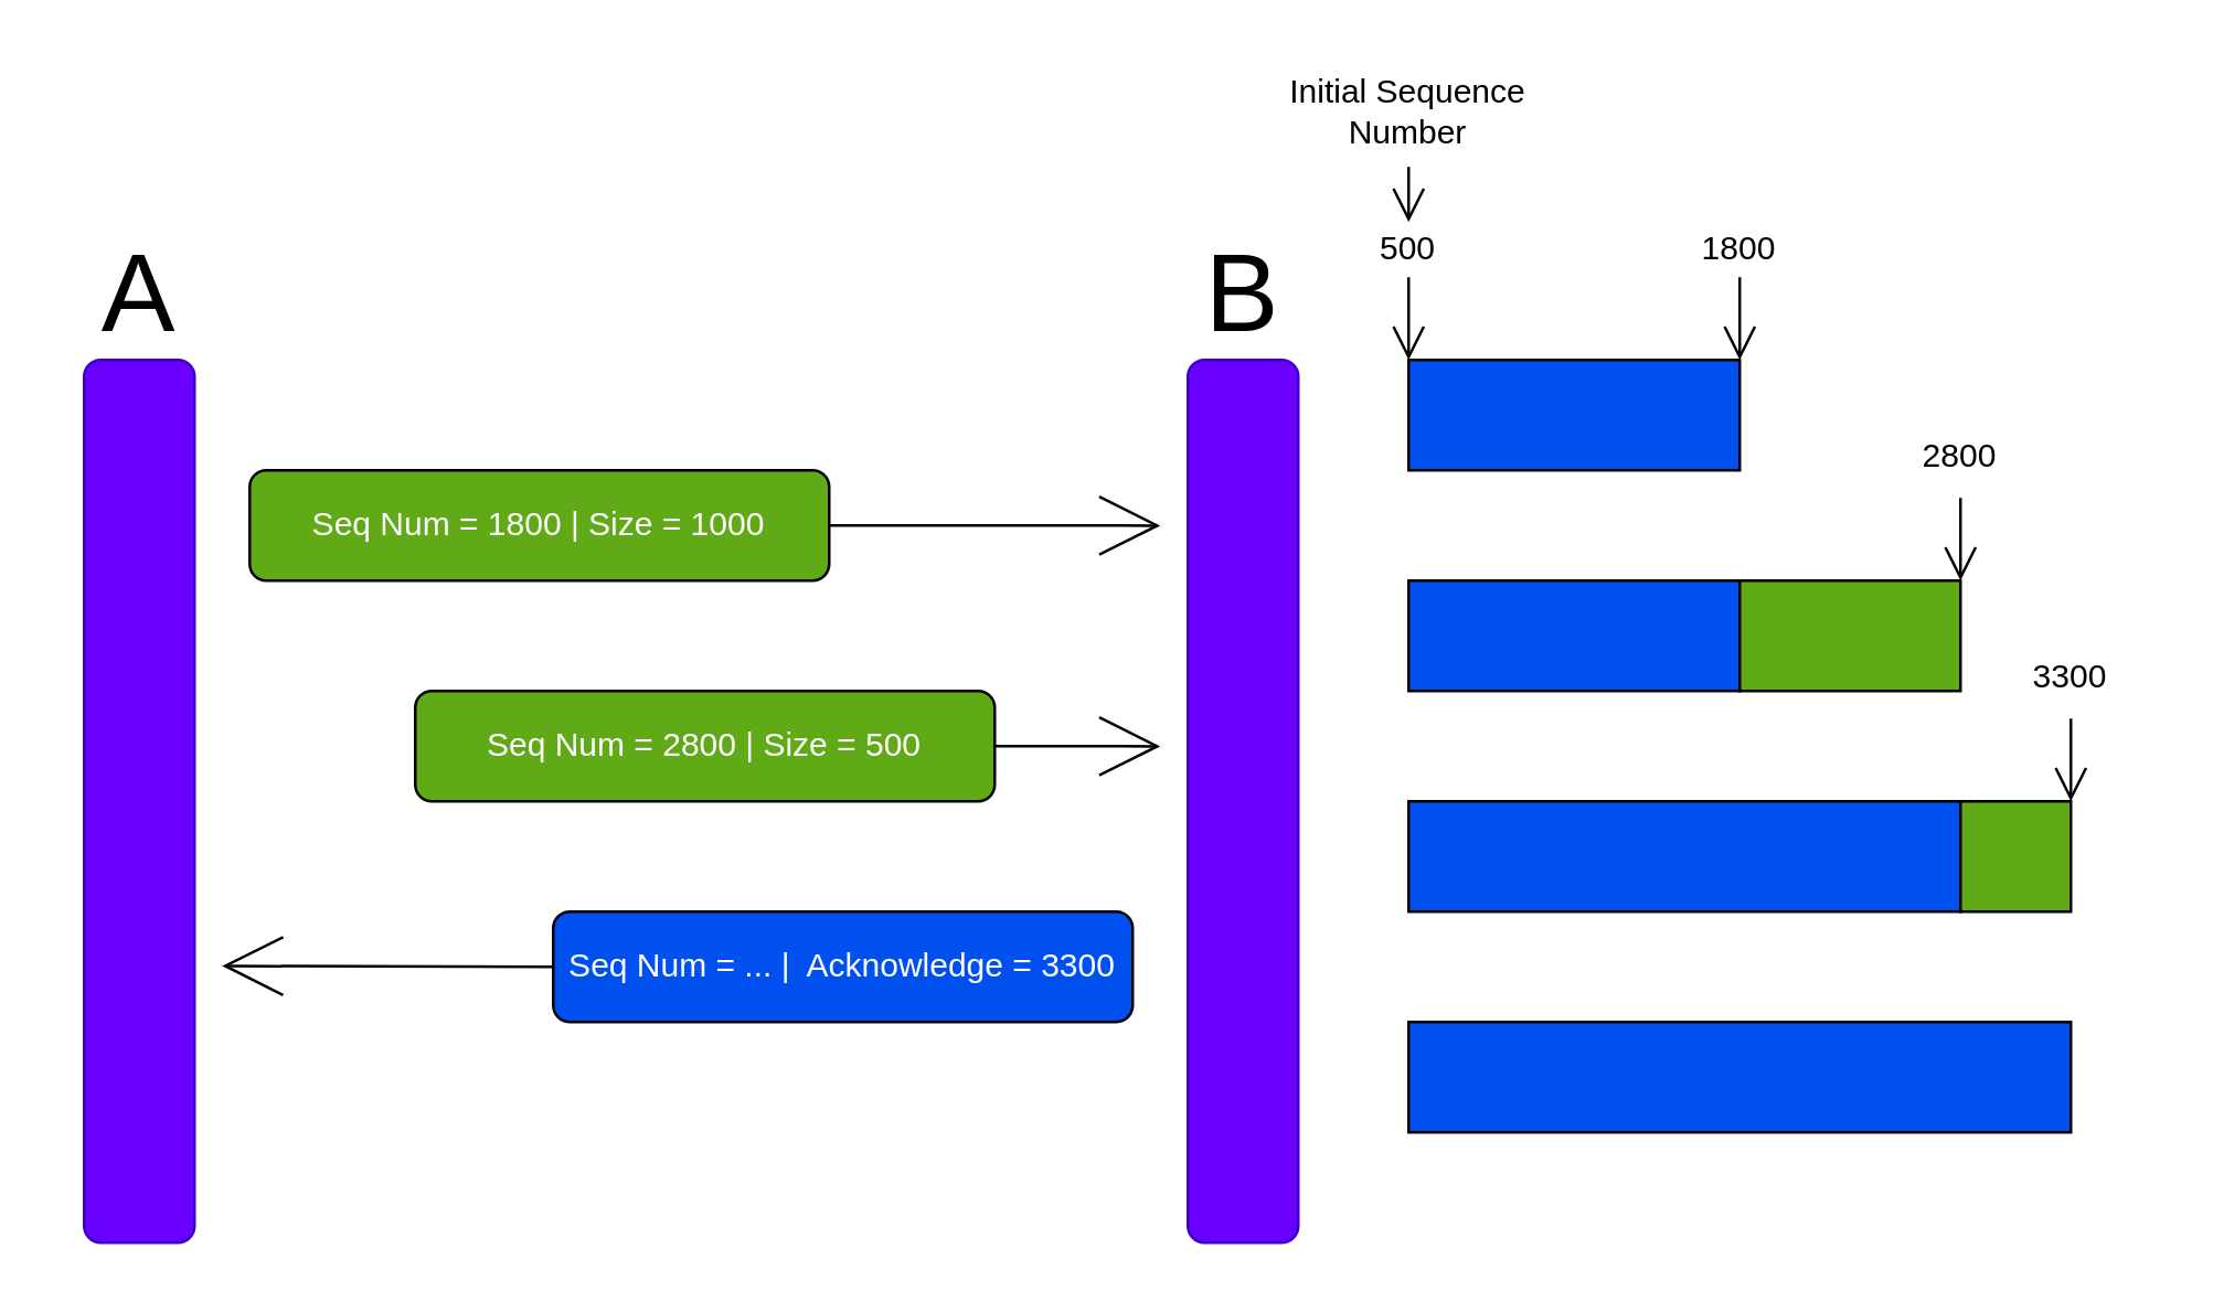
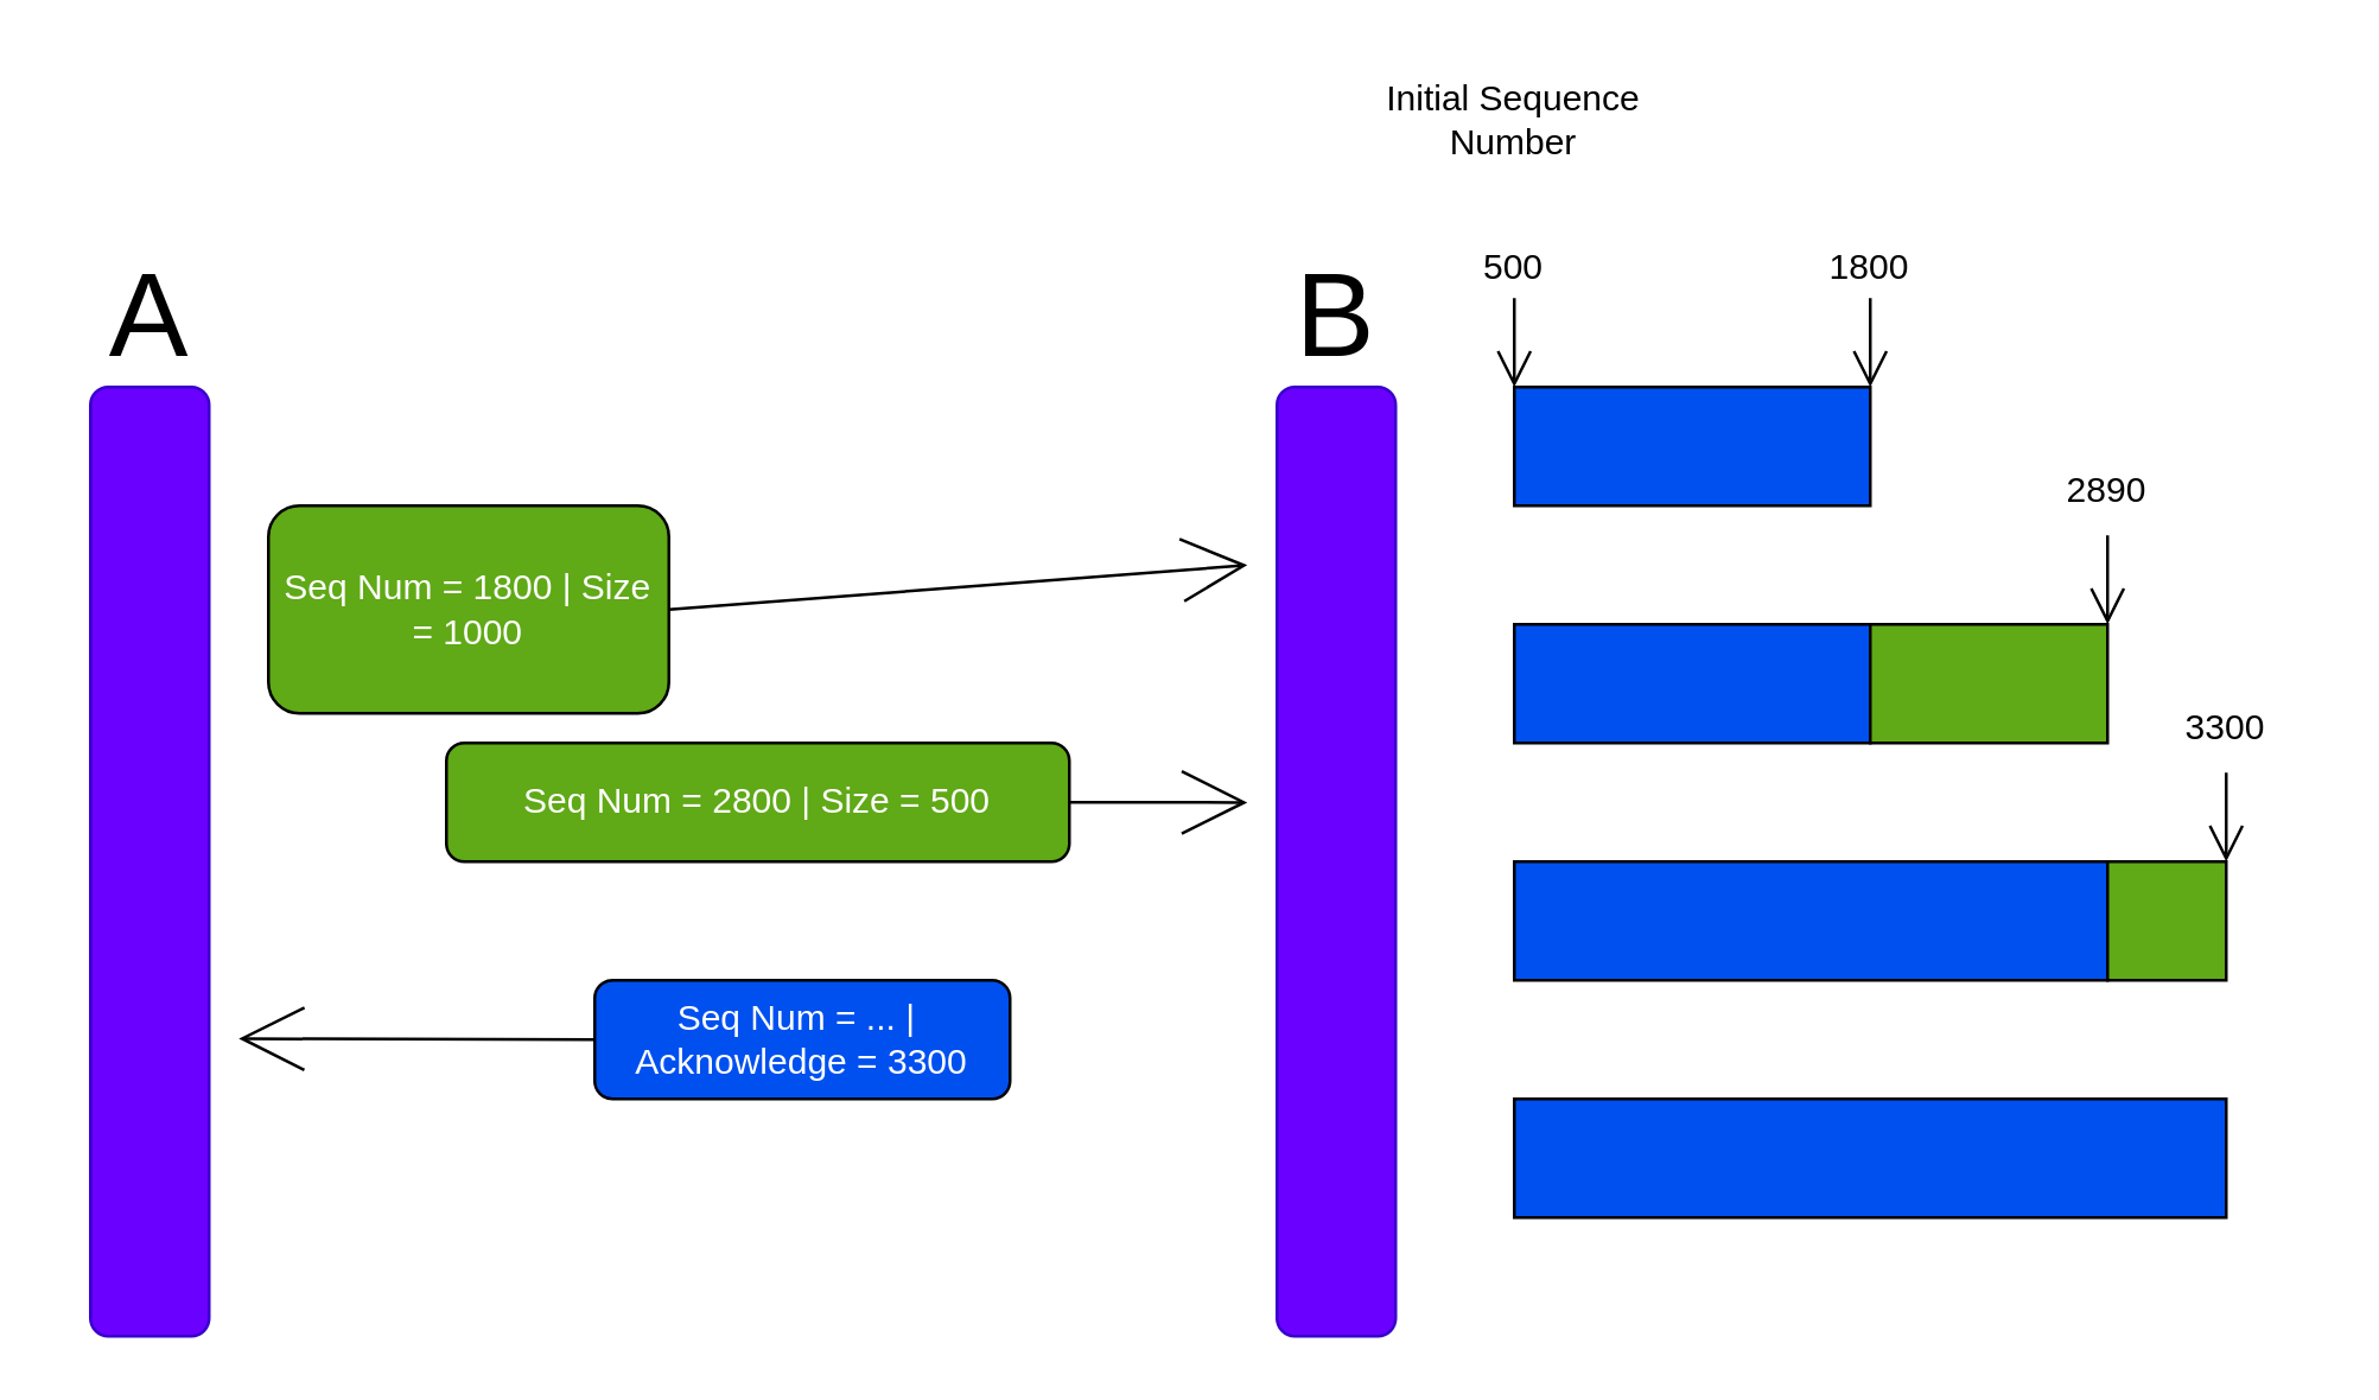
- <mxCell id="26" style="edgeStyle=none;html=1;exitX=0.5;exitY=1;exitDx=0;exitDy=0;entryX=0.5;entryY=0;entryDx=0;entryDy=0;fontSize=12;endArrow=open;endFill=0;endSize=10;" edge="1" parent="1" source="27" target="25"><mxGeometry relative="1" as="geometry" /></mxCell>
- <mxCell id="13" value="2800" style="text;html=1;strokeColor=none;fillColor=none;align=center;verticalAlign=middle;whiteSpace=wrap;rounded=0;fontSize=12;" vertex="1" parent="1"><mxGeometry x="680" y="150" width="60" height="30" as="geometry" /></mxCell>
+ <mxCell id="13" value="2890" style="text;html=1;strokeColor=none;fillColor=none;align=center;verticalAlign=middle;whiteSpace=wrap;rounded=0;fontSize=12;" vertex="1" parent="1"><mxGeometry x="680" y="150" width="60" height="30" as="geometry" /></mxCell>
- <mxCell id="7" value="Seq Num = 1800 | Size = 1000" style="rounded=1;whiteSpace=wrap;html=1;fillColor=#60a917;fontColor=#ffffff;strokeColor=#000000;" vertex="1" parent="1"><mxGeometry x="90" y="170" width="210" height="40" as="geometry" /></mxCell>
+ <mxCell id="7" value="Seq Num = 1800 | Size = 1000" style="rounded=1;whiteSpace=wrap;html=1;fillColor=#60a917;fontColor=#ffffff;strokeColor=#000000;" vertex="1" parent="1"><mxGeometry x="90" y="170" width="135" height="70" as="geometry" /></mxCell>
- <mxCell id="22" value="Seq Num = ... |&amp;nbsp; Acknowledge = 3300" style="rounded=1;whiteSpace=wrap;html=1;fillColor=#0050ef;fontColor=#ffffff;strokeColor=#000000;" vertex="1" parent="1"><mxGeometry x="200" y="330" width="210" height="40" as="geometry" /></mxCell>
+ <mxCell id="22" value="Seq Num = ... |&amp;nbsp; Acknowledge = 3300" style="rounded=1;whiteSpace=wrap;html=1;fillColor=#0050ef;fontColor=#ffffff;strokeColor=#000000;" vertex="1" parent="1"><mxGeometry x="200" y="330" width="140" height="40" as="geometry" /></mxCell>
